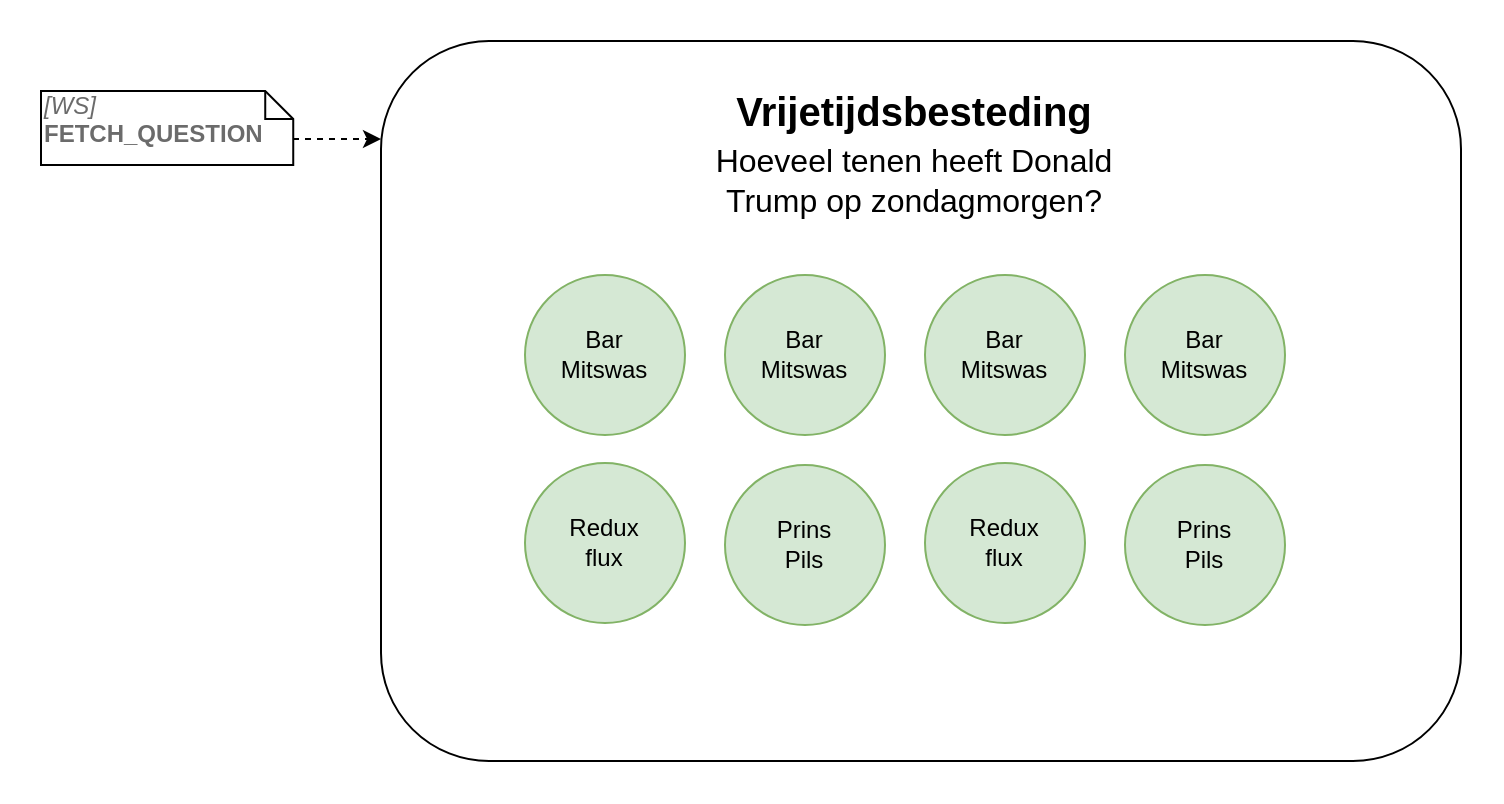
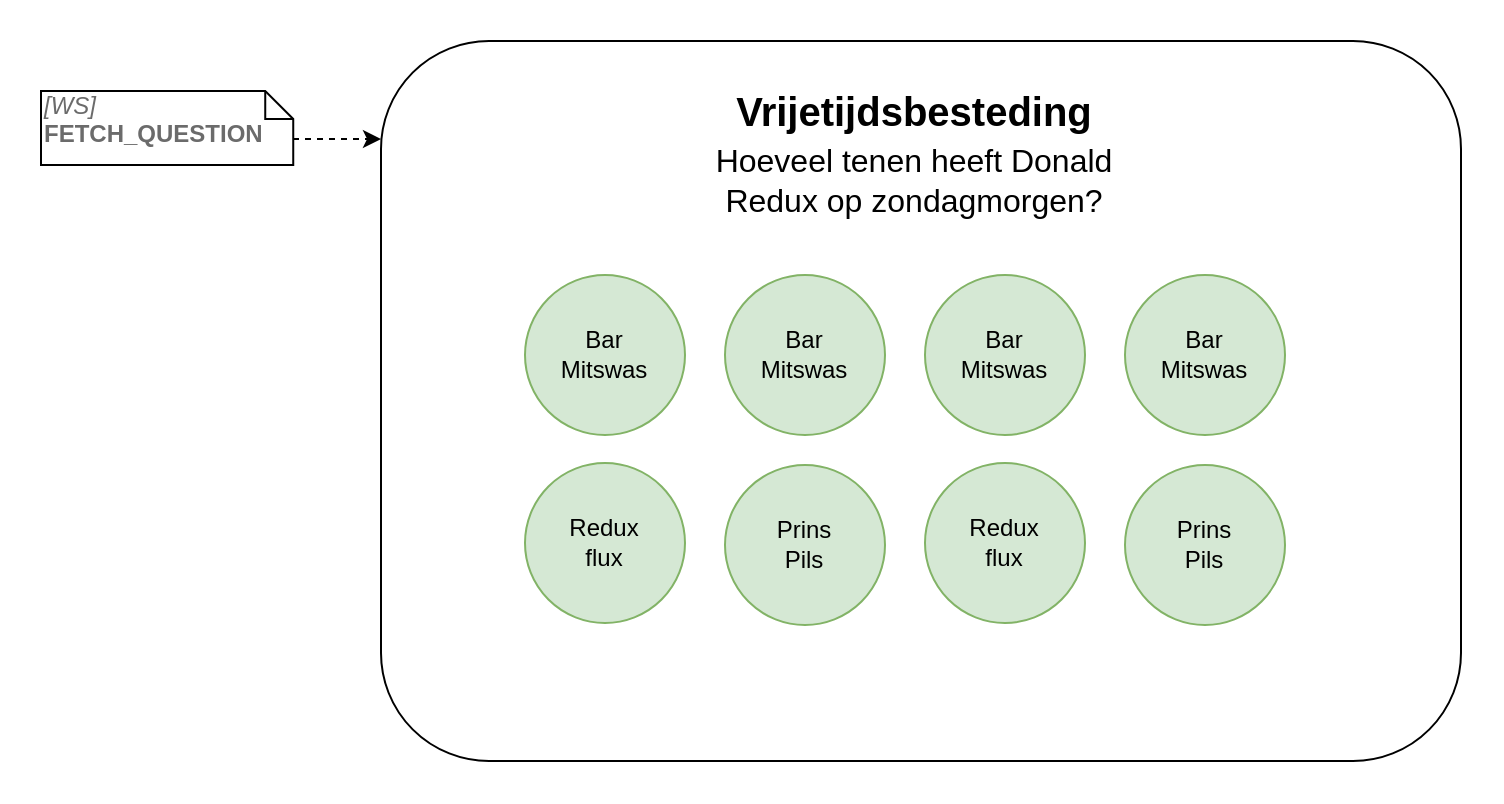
- <mxCell id="3" value="&lt;font style=&quot;font-size: 16px&quot;&gt;Hoeveel tenen heeft Donald Trump op zondagmorgen?&lt;/font&gt;" style="text;html=1;strokeColor=none;fillColor=none;align=center;verticalAlign=middle;whiteSpace=wrap;rounded=0;" parent="1" vertex="1"><mxGeometry x="347" y="70" width="220" height="40" as="geometry" /></mxCell>
+ <mxCell id="3" value="&lt;font style=&quot;font-size: 16px&quot;&gt;Hoeveel tenen heeft Donald Redux op zondagmorgen?&lt;/font&gt;" style="text;html=1;strokeColor=none;fillColor=none;align=center;verticalAlign=middle;whiteSpace=wrap;rounded=0;" parent="1" vertex="1"><mxGeometry x="347" y="70" width="220" height="40" as="geometry" /></mxCell>
